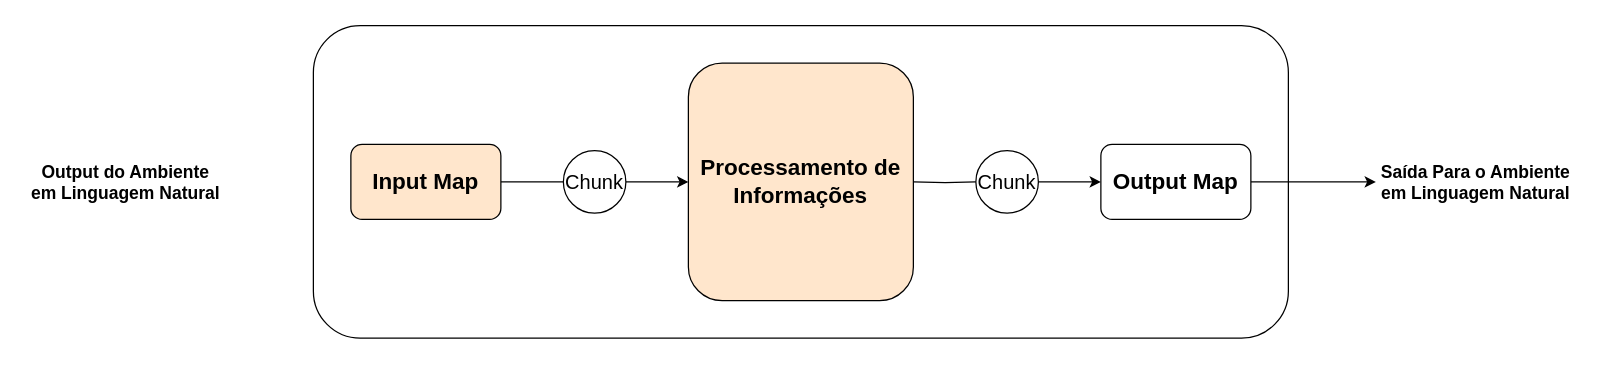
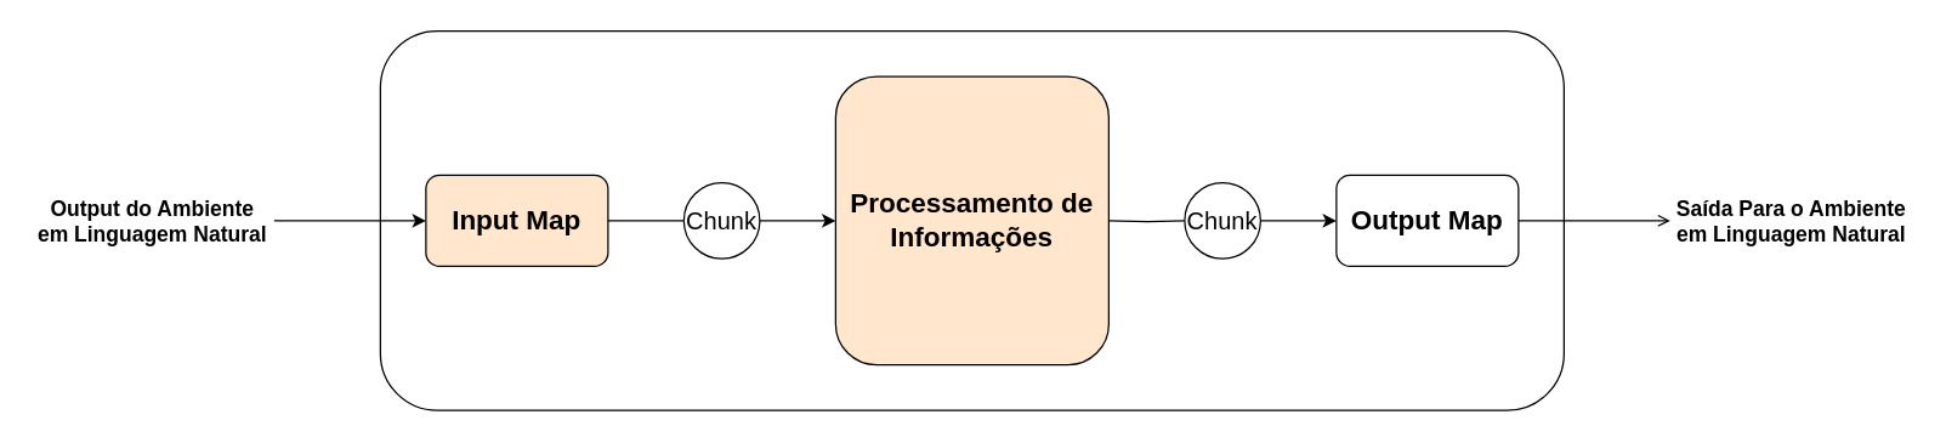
+ <mxCell id="8" value="" style="edgeStyle=orthogonalEdgeStyle;rounded=0;orthogonalLoop=1;jettySize=auto;html=1;" edge="1" parent="1" source="9" target="4"><mxGeometry relative="1" as="geometry" /></mxCell>
- <mxCell id="6" value="" style="edgeStyle=orthogonalEdgeStyle;rounded=0;orthogonalLoop=1;jettySize=auto;html=1;" edge="1" parent="1" source="7" target="15"><mxGeometry relative="1" as="geometry" /></mxCell>
+ <mxCell id="6" value="" style="edgeStyle=orthogonalEdgeStyle;rounded=0;orthogonalLoop=1;jettySize=auto;html=1;endArrow=open;" edge="1" parent="1" source="7" target="15"><mxGeometry relative="1" as="geometry" /></mxCell>
